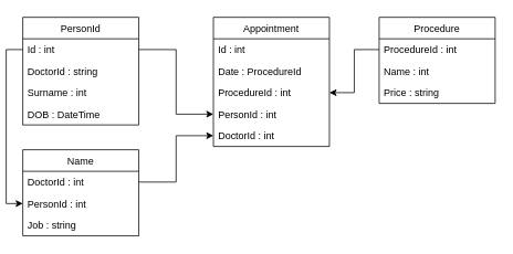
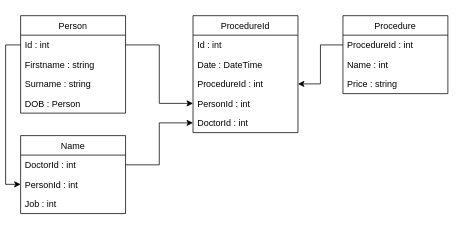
- <mxCell id="16" value="PersonId" style="swimlane;fontStyle=0;childLayout=stackLayout;horizontal=1;startSize=26;fillColor=none;horizontalStack=0;resizeParent=1;resizeParentMax=0;resizeLast=0;collapsible=1;marginBottom=0;" vertex="1" parent="1"><mxGeometry x="20" y="20" width="140" height="130" as="geometry" /></mxCell>
+ <mxCell id="16" value="Person" style="swimlane;fontStyle=0;childLayout=stackLayout;horizontal=1;startSize=26;fillColor=none;horizontalStack=0;resizeParent=1;resizeParentMax=0;resizeLast=0;collapsible=1;marginBottom=0;" vertex="1" parent="1"><mxGeometry x="20" y="20" width="140" height="130" as="geometry" /></mxCell>
- <mxCell id="5" value="Appointment" style="swimlane;fontStyle=0;childLayout=stackLayout;horizontal=1;startSize=26;fillColor=none;horizontalStack=0;resizeParent=1;resizeParentMax=0;resizeLast=0;collapsible=1;marginBottom=0;" parent="1" vertex="1"><mxGeometry x="250" y="20" width="140" height="156" as="geometry" /></mxCell>
+ <mxCell id="5" value="ProcedureId" style="swimlane;fontStyle=0;childLayout=stackLayout;horizontal=1;startSize=26;fillColor=none;horizontalStack=0;resizeParent=1;resizeParentMax=0;resizeLast=0;collapsible=1;marginBottom=0;" parent="1" vertex="1"><mxGeometry x="250" y="20" width="140" height="156" as="geometry" /></mxCell>
- <mxCell id="18" value="DoctorId : string" style="text;strokeColor=none;fillColor=none;align=left;verticalAlign=top;spacingLeft=4;spacingRight=4;overflow=hidden;rotatable=0;points=[[0,0.5],[1,0.5]];portConstraint=eastwest;" vertex="1" parent="16"><mxGeometry y="52" width="140" height="26" as="geometry" /></mxCell>
+ <mxCell id="18" value="Firstname : string" style="text;strokeColor=none;fillColor=none;align=left;verticalAlign=top;spacingLeft=4;spacingRight=4;overflow=hidden;rotatable=0;points=[[0,0.5],[1,0.5]];portConstraint=eastwest;" vertex="1" parent="16"><mxGeometry y="52" width="140" height="26" as="geometry" /></mxCell>
- <mxCell id="7" value="Date : ProcedureId" style="text;strokeColor=none;fillColor=none;align=left;verticalAlign=top;spacingLeft=4;spacingRight=4;overflow=hidden;rotatable=0;points=[[0,0.5],[1,0.5]];portConstraint=eastwest;" parent="5" vertex="1"><mxGeometry y="52" width="140" height="26" as="geometry" /></mxCell>
+ <mxCell id="7" value="Date : DateTime" style="text;strokeColor=none;fillColor=none;align=left;verticalAlign=top;spacingLeft=4;spacingRight=4;overflow=hidden;rotatable=0;points=[[0,0.5],[1,0.5]];portConstraint=eastwest;" parent="5" vertex="1"><mxGeometry y="52" width="140" height="26" as="geometry" /></mxCell>
- <mxCell id="19" value="Surname : int" style="text;strokeColor=none;fillColor=none;align=left;verticalAlign=top;spacingLeft=4;spacingRight=4;overflow=hidden;rotatable=0;points=[[0,0.5],[1,0.5]];portConstraint=eastwest;" vertex="1" parent="16"><mxGeometry y="78" width="140" height="26" as="geometry" /></mxCell>
+ <mxCell id="19" value="Surname : string" style="text;strokeColor=none;fillColor=none;align=left;verticalAlign=top;spacingLeft=4;spacingRight=4;overflow=hidden;rotatable=0;points=[[0,0.5],[1,0.5]];portConstraint=eastwest;" vertex="1" parent="16"><mxGeometry y="78" width="140" height="26" as="geometry" /></mxCell>
- <mxCell id="20" value="DOB : DateTime" style="text;strokeColor=none;fillColor=none;align=left;verticalAlign=top;spacingLeft=4;spacingRight=4;overflow=hidden;rotatable=0;points=[[0,0.5],[1,0.5]];portConstraint=eastwest;" vertex="1" parent="16"><mxGeometry y="104" width="140" height="26" as="geometry" /></mxCell>
+ <mxCell id="20" value="DOB : Person" style="text;strokeColor=none;fillColor=none;align=left;verticalAlign=top;spacingLeft=4;spacingRight=4;overflow=hidden;rotatable=0;points=[[0,0.5],[1,0.5]];portConstraint=eastwest;" vertex="1" parent="16"><mxGeometry y="104" width="140" height="26" as="geometry" /></mxCell>
- <mxCell id="24" value="Job : string" style="text;strokeColor=none;fillColor=none;align=left;verticalAlign=top;spacingLeft=4;spacingRight=4;overflow=hidden;rotatable=0;points=[[0,0.5],[1,0.5]];portConstraint=eastwest;" parent="21" vertex="1"><mxGeometry y="78" width="140" height="26" as="geometry" /></mxCell>
+ <mxCell id="24" value="Job : int" style="text;strokeColor=none;fillColor=none;align=left;verticalAlign=top;spacingLeft=4;spacingRight=4;overflow=hidden;rotatable=0;points=[[0,0.5],[1,0.5]];portConstraint=eastwest;" parent="21" vertex="1"><mxGeometry y="78" width="140" height="26" as="geometry" /></mxCell>
